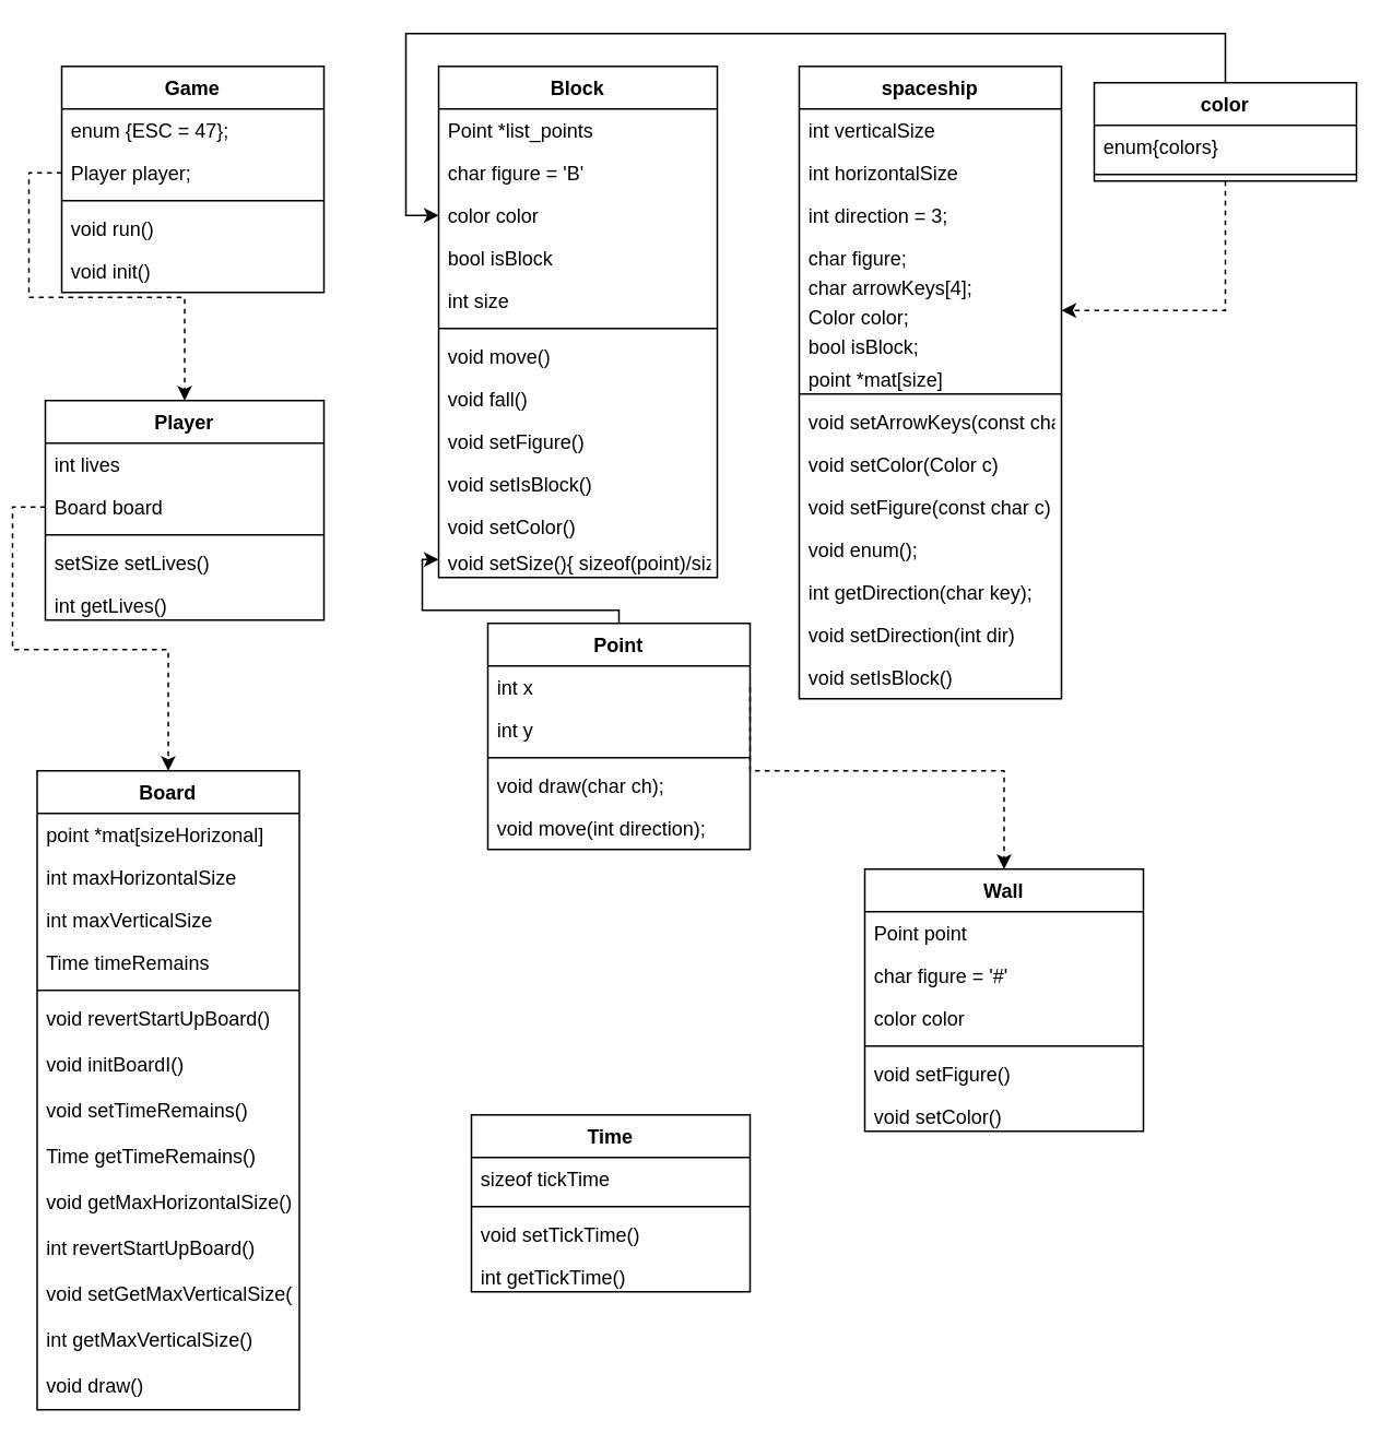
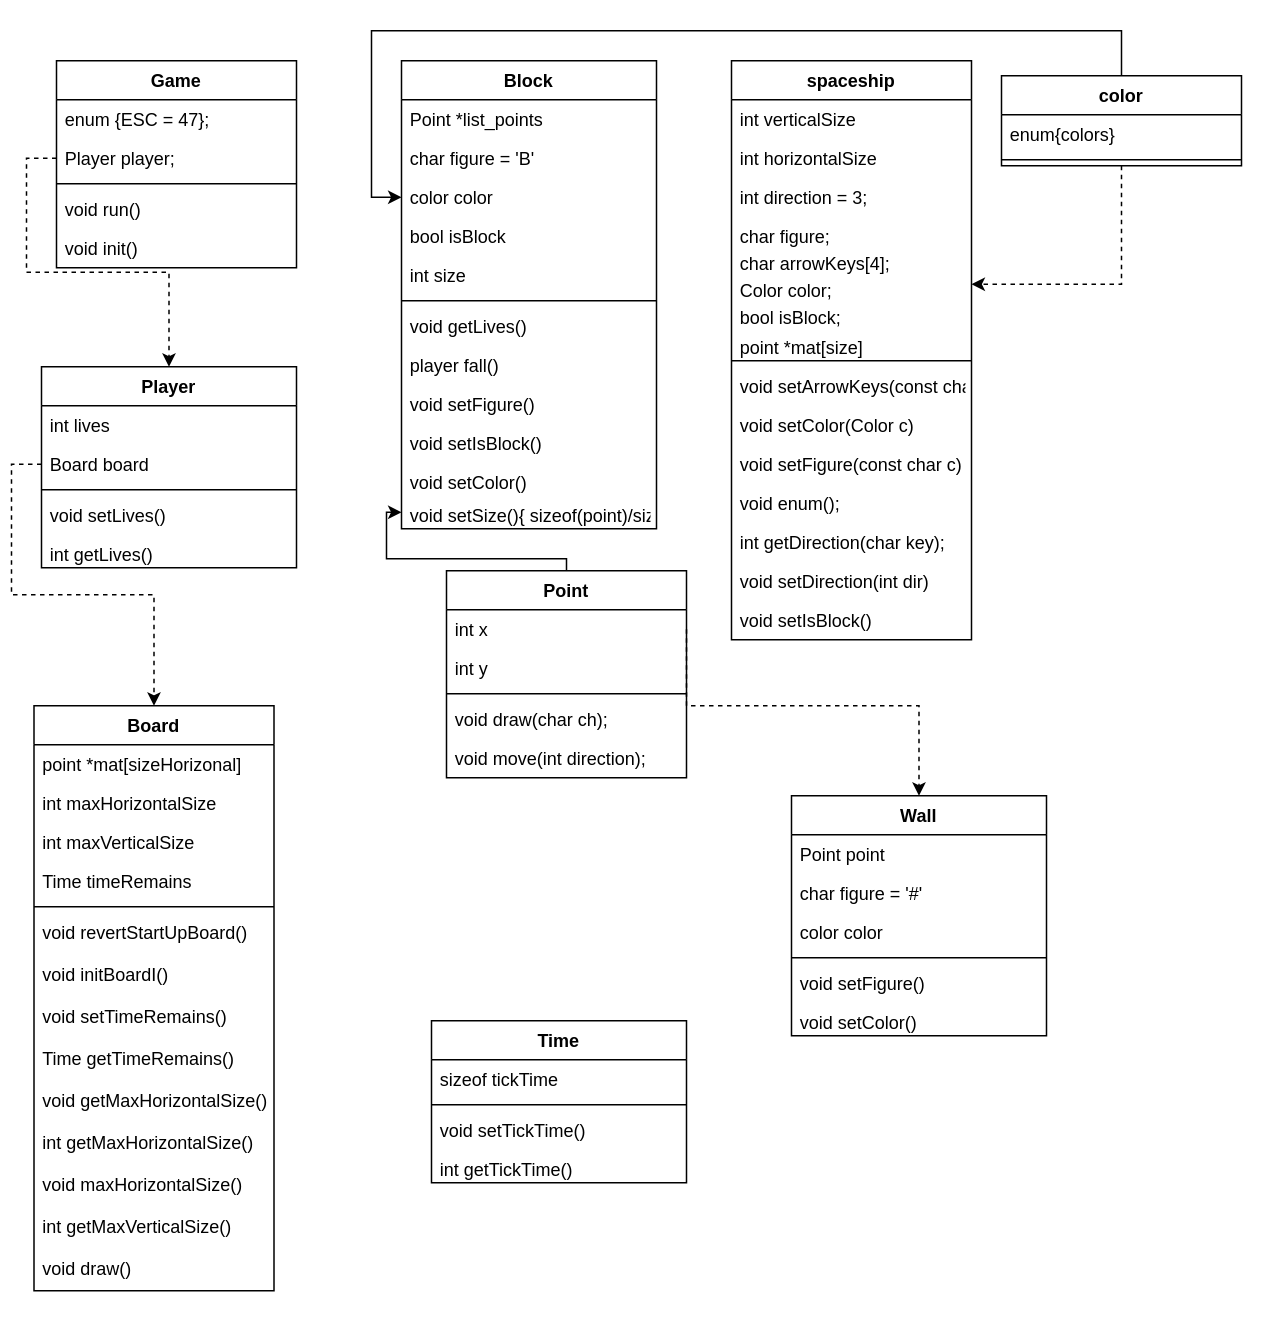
- <mxCell id="59" value="void move()" style="text;strokeColor=none;fillColor=none;align=left;verticalAlign=top;spacingLeft=4;spacingRight=4;overflow=hidden;rotatable=0;points=[[0,0.5],[1,0.5]];portConstraint=eastwest;" vertex="1" parent="52"><mxGeometry y="164" width="170" height="26" as="geometry" /></mxCell>
+ <mxCell id="59" value="void getLives()" style="text;strokeColor=none;fillColor=none;align=left;verticalAlign=top;spacingLeft=4;spacingRight=4;overflow=hidden;rotatable=0;points=[[0,0.5],[1,0.5]];portConstraint=eastwest;" vertex="1" parent="52"><mxGeometry y="164" width="170" height="26" as="geometry" /></mxCell>
- <mxCell id="60" value="void fall()" style="text;strokeColor=none;fillColor=none;align=left;verticalAlign=top;spacingLeft=4;spacingRight=4;overflow=hidden;rotatable=0;points=[[0,0.5],[1,0.5]];portConstraint=eastwest;" vertex="1" parent="52"><mxGeometry y="190" width="170" height="26" as="geometry" /></mxCell>
+ <mxCell id="60" value="player fall()" style="text;strokeColor=none;fillColor=none;align=left;verticalAlign=top;spacingLeft=4;spacingRight=4;overflow=hidden;rotatable=0;points=[[0,0.5],[1,0.5]];portConstraint=eastwest;" vertex="1" parent="52"><mxGeometry y="190" width="170" height="26" as="geometry" /></mxCell>
- <mxCell id="76" value="setSize setLives()" style="text;strokeColor=none;fillColor=none;align=left;verticalAlign=top;spacingLeft=4;spacingRight=4;overflow=hidden;rotatable=0;points=[[0,0.5],[1,0.5]];portConstraint=eastwest;" vertex="1" parent="72"><mxGeometry y="86" width="170" height="26" as="geometry" /></mxCell>
+ <mxCell id="76" value="void setLives()" style="text;strokeColor=none;fillColor=none;align=left;verticalAlign=top;spacingLeft=4;spacingRight=4;overflow=hidden;rotatable=0;points=[[0,0.5],[1,0.5]];portConstraint=eastwest;" vertex="1" parent="72"><mxGeometry y="86" width="170" height="26" as="geometry" /></mxCell>
- <mxCell id="48" value="int revertStartUpBoard()" style="text;strokeColor=none;fillColor=none;align=left;verticalAlign=top;spacingLeft=4;spacingRight=4;overflow=hidden;rotatable=0;points=[[0,0.5],[1,0.5]];portConstraint=eastwest;" vertex="1" parent="37"><mxGeometry y="278" width="160" height="28" as="geometry" /></mxCell>
+ <mxCell id="48" value="int getMaxHorizontalSize()" style="text;strokeColor=none;fillColor=none;align=left;verticalAlign=top;spacingLeft=4;spacingRight=4;overflow=hidden;rotatable=0;points=[[0,0.5],[1,0.5]];portConstraint=eastwest;" vertex="1" parent="37"><mxGeometry y="278" width="160" height="28" as="geometry" /></mxCell>
- <mxCell id="49" value="void setGetMaxVerticalSize()" style="text;strokeColor=none;fillColor=none;align=left;verticalAlign=top;spacingLeft=4;spacingRight=4;overflow=hidden;rotatable=0;points=[[0,0.5],[1,0.5]];portConstraint=eastwest;" vertex="1" parent="37"><mxGeometry y="306" width="160" height="28" as="geometry" /></mxCell>
+ <mxCell id="49" value="void maxHorizontalSize()" style="text;strokeColor=none;fillColor=none;align=left;verticalAlign=top;spacingLeft=4;spacingRight=4;overflow=hidden;rotatable=0;points=[[0,0.5],[1,0.5]];portConstraint=eastwest;" vertex="1" parent="37"><mxGeometry y="306" width="160" height="28" as="geometry" /></mxCell>
